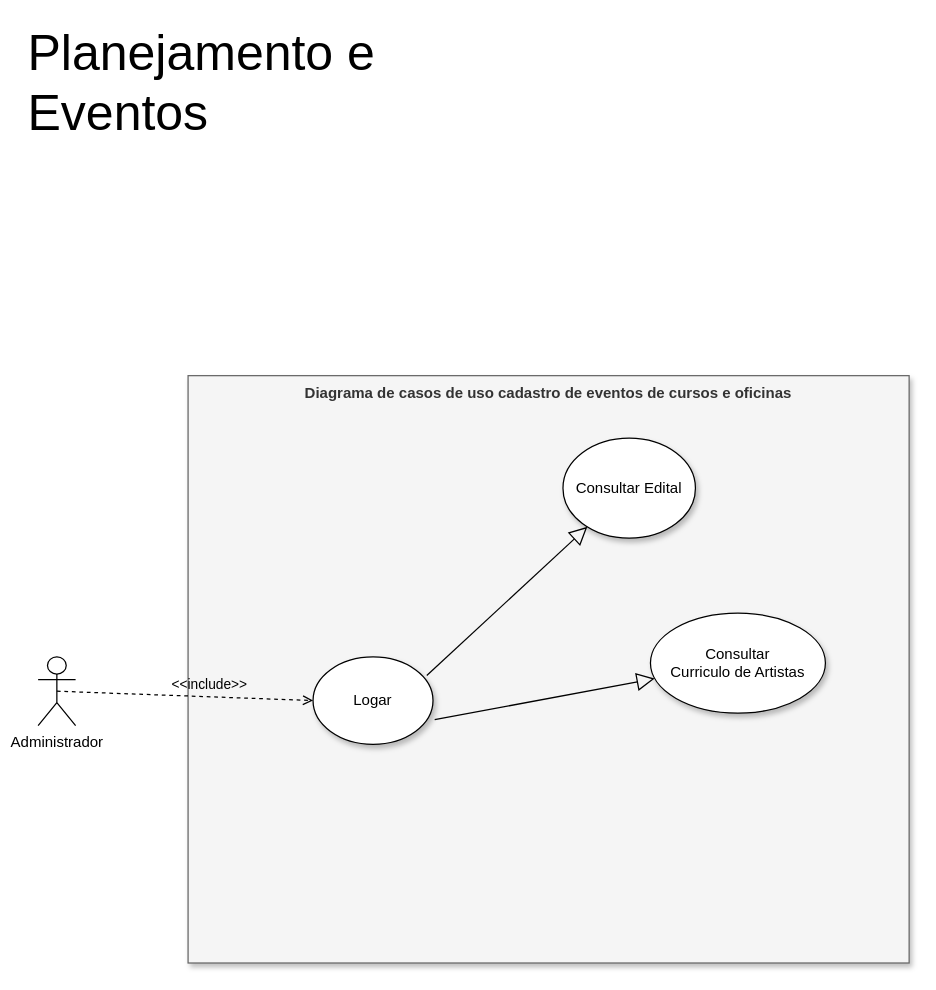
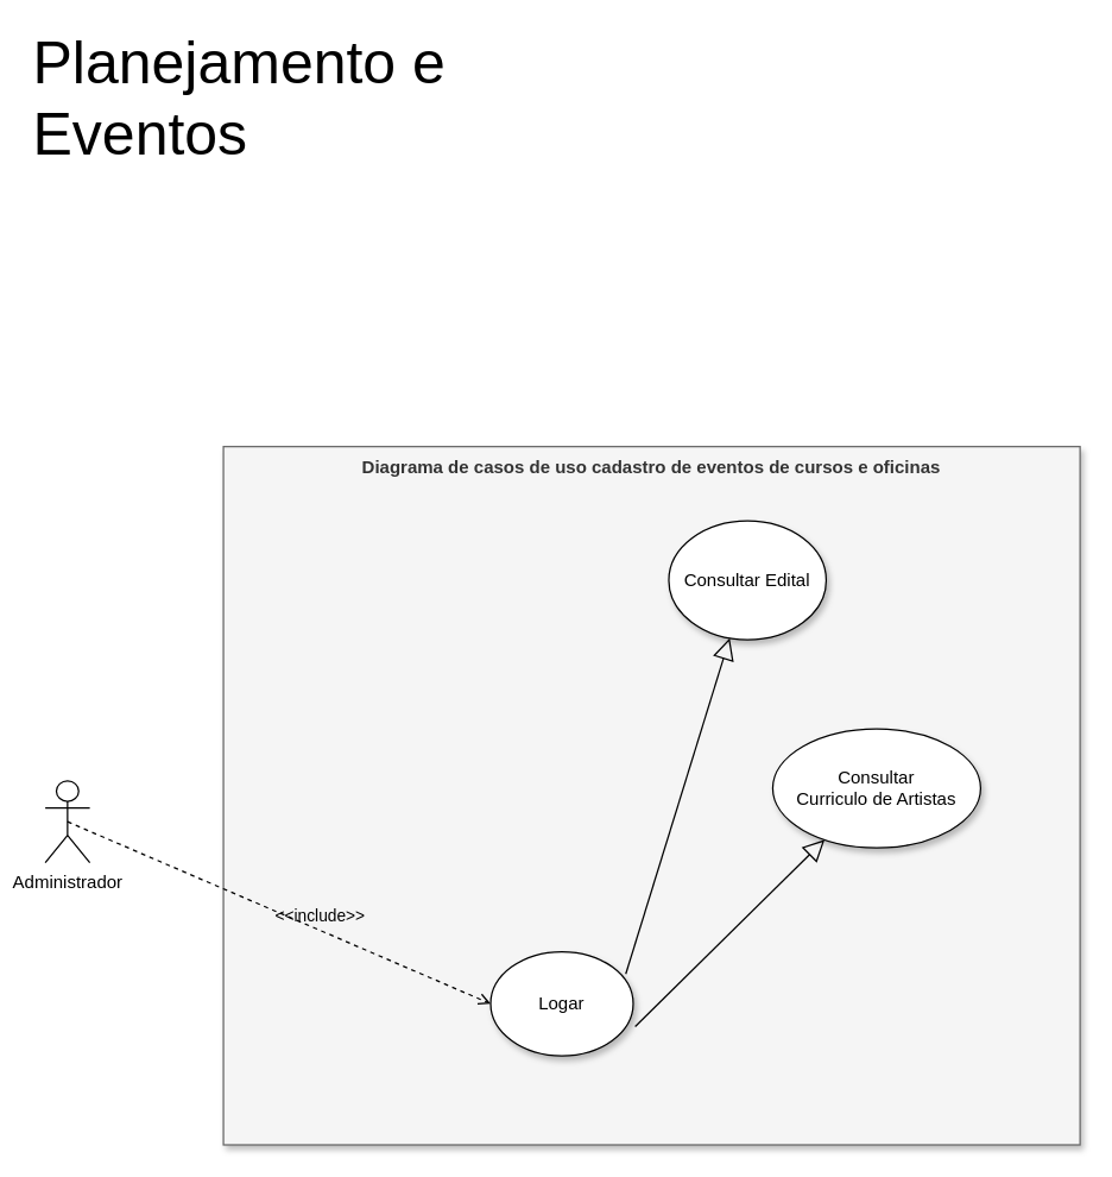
- <mxCell id="7" value="Logar" style="ellipse;whiteSpace=wrap;html=1;shadow=1;" parent="1" vertex="1"><mxGeometry x="250" y="525" width="96" height="70" as="geometry" /></mxCell>
+ <mxCell id="7" value="Logar" style="ellipse;whiteSpace=wrap;html=1;shadow=1;" parent="1" vertex="1"><mxGeometry x="330" y="640" width="96" height="70" as="geometry" /></mxCell>
